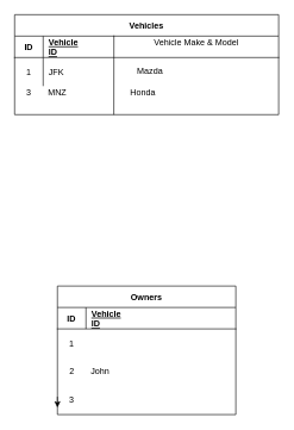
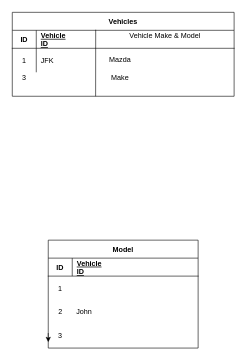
- <mxCell id="24" value="Mazda" style="text;html=1;strokeColor=none;fillColor=none;align=center;verticalAlign=middle;whiteSpace=wrap;rounded=0;" vertex="1" parent="1"><mxGeometry x="180" y="90" width="60" height="20" as="geometry" /></mxCell>
+ <mxCell id="24" value="Mazda" style="text;html=1;strokeColor=none;fillColor=none;align=center;verticalAlign=middle;whiteSpace=wrap;rounded=0;" vertex="1" parent="1"><mxGeometry x="170" y="90" width="60" height="20" as="geometry" /></mxCell>
- <mxCell id="20" value="MNZ" style="text;html=1;strokeColor=none;fillColor=none;align=center;verticalAlign=middle;whiteSpace=wrap;rounded=0;" vertex="1" parent="1"><mxGeometry x="60" y="120" width="40" height="20" as="geometry" /></mxCell>
- <mxCell id="25" value="Honda" style="text;html=1;strokeColor=none;fillColor=none;align=center;verticalAlign=middle;whiteSpace=wrap;rounded=0;" vertex="1" parent="1"><mxGeometry x="180" y="120" width="40" height="20" as="geometry" /></mxCell>
+ <mxCell id="25" value="Make" style="text;html=1;strokeColor=none;fillColor=none;align=center;verticalAlign=middle;whiteSpace=wrap;rounded=0;" vertex="1" parent="1"><mxGeometry x="180" y="120" width="40" height="20" as="geometry" /></mxCell>
- <mxCell id="9" value="Owners" style="shape=table;startSize=30;container=1;collapsible=1;childLayout=tableLayout;fixedRows=1;rowLines=0;fontStyle=1;align=center;resizeLast=1;" vertex="1" parent="1"><mxGeometry x="80" y="400" width="250" height="180" as="geometry" /></mxCell>
+ <mxCell id="9" value="Model" style="shape=table;startSize=30;container=1;collapsible=1;childLayout=tableLayout;fixedRows=1;rowLines=0;fontStyle=1;align=center;resizeLast=1;" vertex="1" parent="1"><mxGeometry x="80" y="400" width="250" height="180" as="geometry" /></mxCell>
